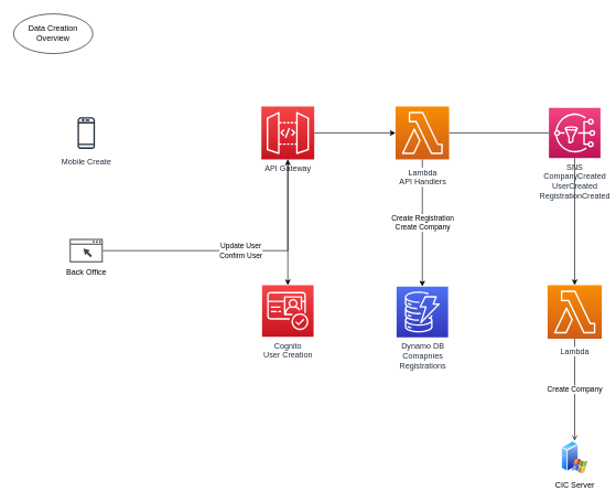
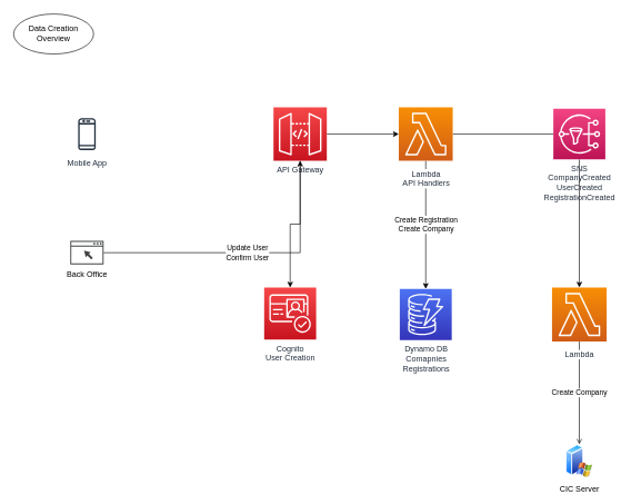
- <mxCell id="7" value="API Gateway" style="outlineConnect=0;fontColor=#232F3E;gradientColor=#F54749;gradientDirection=north;fillColor=#C7131F;strokeColor=#ffffff;dashed=0;verticalLabelPosition=bottom;verticalAlign=top;align=center;html=1;fontSize=12;fontStyle=0;aspect=fixed;shape=mxgraph.aws4.resourceIcon;resIcon=mxgraph.aws4.api_gateway;" parent="1" vertex="1"><mxGeometry x="395" y="160" width="80" height="80" as="geometry" /></mxCell>
+ <mxCell id="7" value="API Gateway" style="outlineConnect=0;fontColor=#232F3E;gradientColor=#F54749;gradientDirection=north;fillColor=#C7131F;strokeColor=#ffffff;dashed=0;verticalLabelPosition=bottom;verticalAlign=top;align=center;html=1;fontSize=12;fontStyle=0;aspect=fixed;shape=mxgraph.aws4.resourceIcon;resIcon=mxgraph.aws4.api_gateway;" parent="1" vertex="1"><mxGeometry x="410" y="160" width="80" height="80" as="geometry" /></mxCell>
- <mxCell id="10" value="Mobile Create" style="outlineConnect=0;fontColor=#232F3E;gradientColor=none;strokeColor=#232F3E;fillColor=#ffffff;dashed=0;verticalLabelPosition=bottom;verticalAlign=top;align=center;html=1;fontSize=12;fontStyle=0;aspect=fixed;shape=mxgraph.aws4.resourceIcon;resIcon=mxgraph.aws4.mobile_client;" parent="1" vertex="1"><mxGeometry x="100" y="170" width="60" height="60" as="geometry" /></mxCell>
+ <mxCell id="10" value="Mobile App" style="outlineConnect=0;fontColor=#232F3E;gradientColor=none;strokeColor=#232F3E;fillColor=#ffffff;dashed=0;verticalLabelPosition=bottom;verticalAlign=top;align=center;html=1;fontSize=12;fontStyle=0;aspect=fixed;shape=mxgraph.aws4.resourceIcon;resIcon=mxgraph.aws4.mobile_client;" parent="1" vertex="1"><mxGeometry x="100" y="170" width="60" height="60" as="geometry" /></mxCell>
